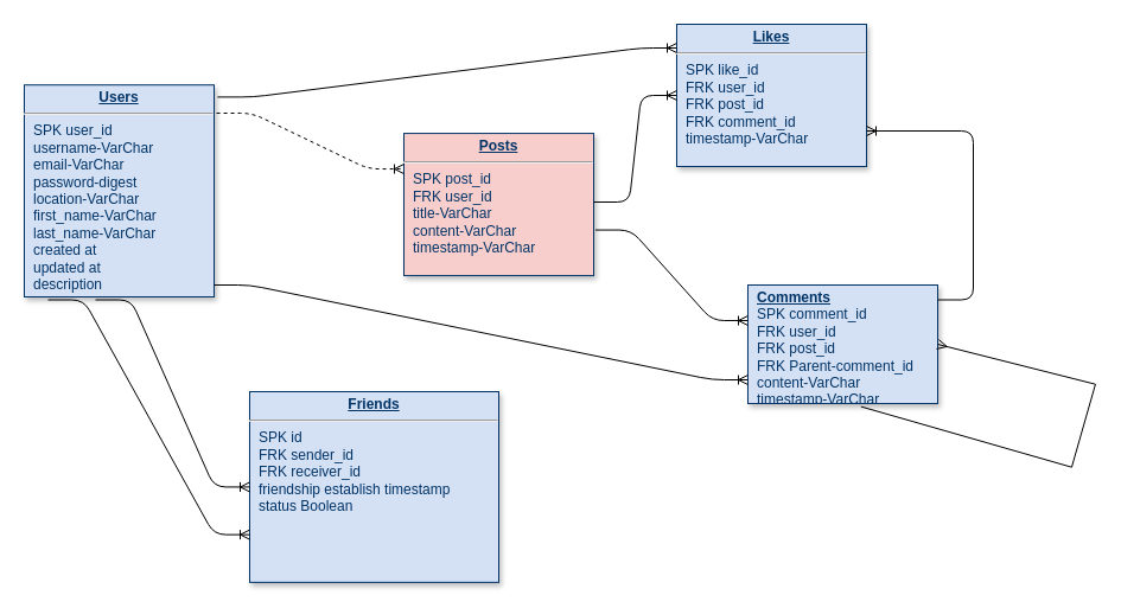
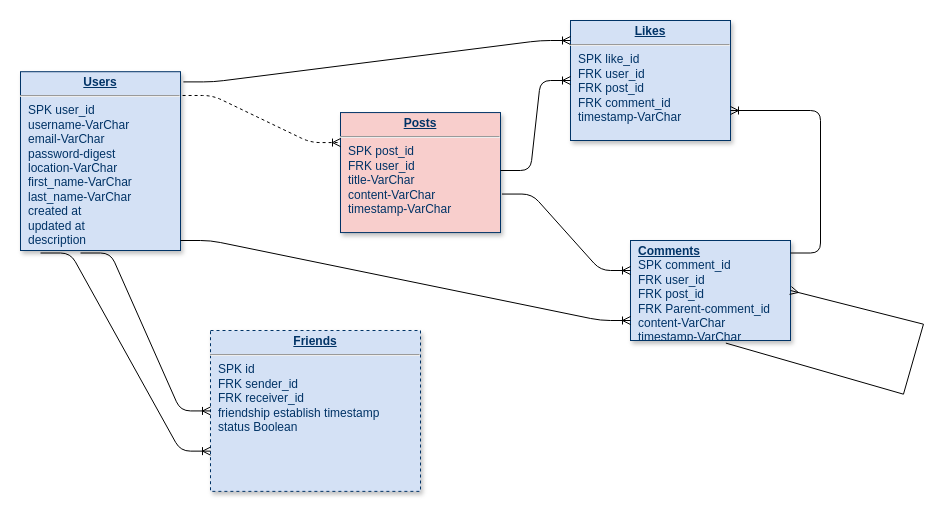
- <mxCell id="12" value="&lt;p style=&quot;margin: 0px ; margin-top: 4px ; text-align: center ; text-decoration: underline&quot;&gt;&lt;b&gt;Friends&lt;/b&gt;&lt;/p&gt;&lt;hr&gt;&lt;p style=&quot;margin: 0px ; margin-left: 8px&quot;&gt;SPK id&lt;/p&gt;&lt;p style=&quot;margin: 0px ; margin-left: 8px&quot;&gt;FRK sender_id&lt;/p&gt;&lt;p style=&quot;margin: 0px ; margin-left: 8px&quot;&gt;FRK receiver_id&lt;/p&gt;&lt;p style=&quot;margin: 0px ; margin-left: 8px&quot;&gt;friendship establish timestamp&lt;/p&gt;&lt;p style=&quot;margin: 0px ; margin-left: 8px&quot;&gt;status Boolean&lt;/p&gt;" style="verticalAlign=top;align=left;overflow=fill;fontSize=12;fontFamily=Helvetica;html=1;strokeColor=#003366;shadow=1;fillColor=#D4E1F5;fontColor=#003366" vertex="1" parent="1"><mxGeometry x="210" y="330" width="210" height="160.86" as="geometry" /></mxCell>
+ <mxCell id="12" value="&lt;p style=&quot;margin: 0px ; margin-top: 4px ; text-align: center ; text-decoration: underline&quot;&gt;&lt;b&gt;Friends&lt;/b&gt;&lt;/p&gt;&lt;hr&gt;&lt;p style=&quot;margin: 0px ; margin-left: 8px&quot;&gt;SPK id&lt;/p&gt;&lt;p style=&quot;margin: 0px ; margin-left: 8px&quot;&gt;FRK sender_id&lt;/p&gt;&lt;p style=&quot;margin: 0px ; margin-left: 8px&quot;&gt;FRK receiver_id&lt;/p&gt;&lt;p style=&quot;margin: 0px ; margin-left: 8px&quot;&gt;friendship establish timestamp&lt;/p&gt;&lt;p style=&quot;margin: 0px ; margin-left: 8px&quot;&gt;status Boolean&lt;/p&gt;" style="verticalAlign=top;align=left;overflow=fill;fontSize=12;fontFamily=Helvetica;html=1;strokeColor=#003366;shadow=1;fillColor=#D4E1F5;fontColor=#003366;dashed=1;" vertex="1" parent="1"><mxGeometry x="210" y="330" width="210" height="160.86" as="geometry" /></mxCell>
